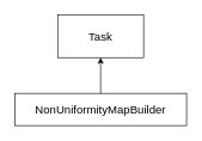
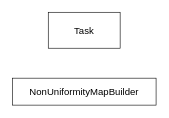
- <mxCell id="4" value="" style="endArrow=classic;html=1;exitX=0.5;exitY=0;exitDx=0;exitDy=0;entryX=0.5;entryY=1;entryDx=0;entryDy=0;" edge="1" parent="1" source="3" target="2"><mxGeometry width="50" height="50" relative="1" as="geometry"><mxPoint x="115" y="70" as="sourcePoint" /><mxPoint x="165" y="20" as="targetPoint" /></mxGeometry></mxCell>
